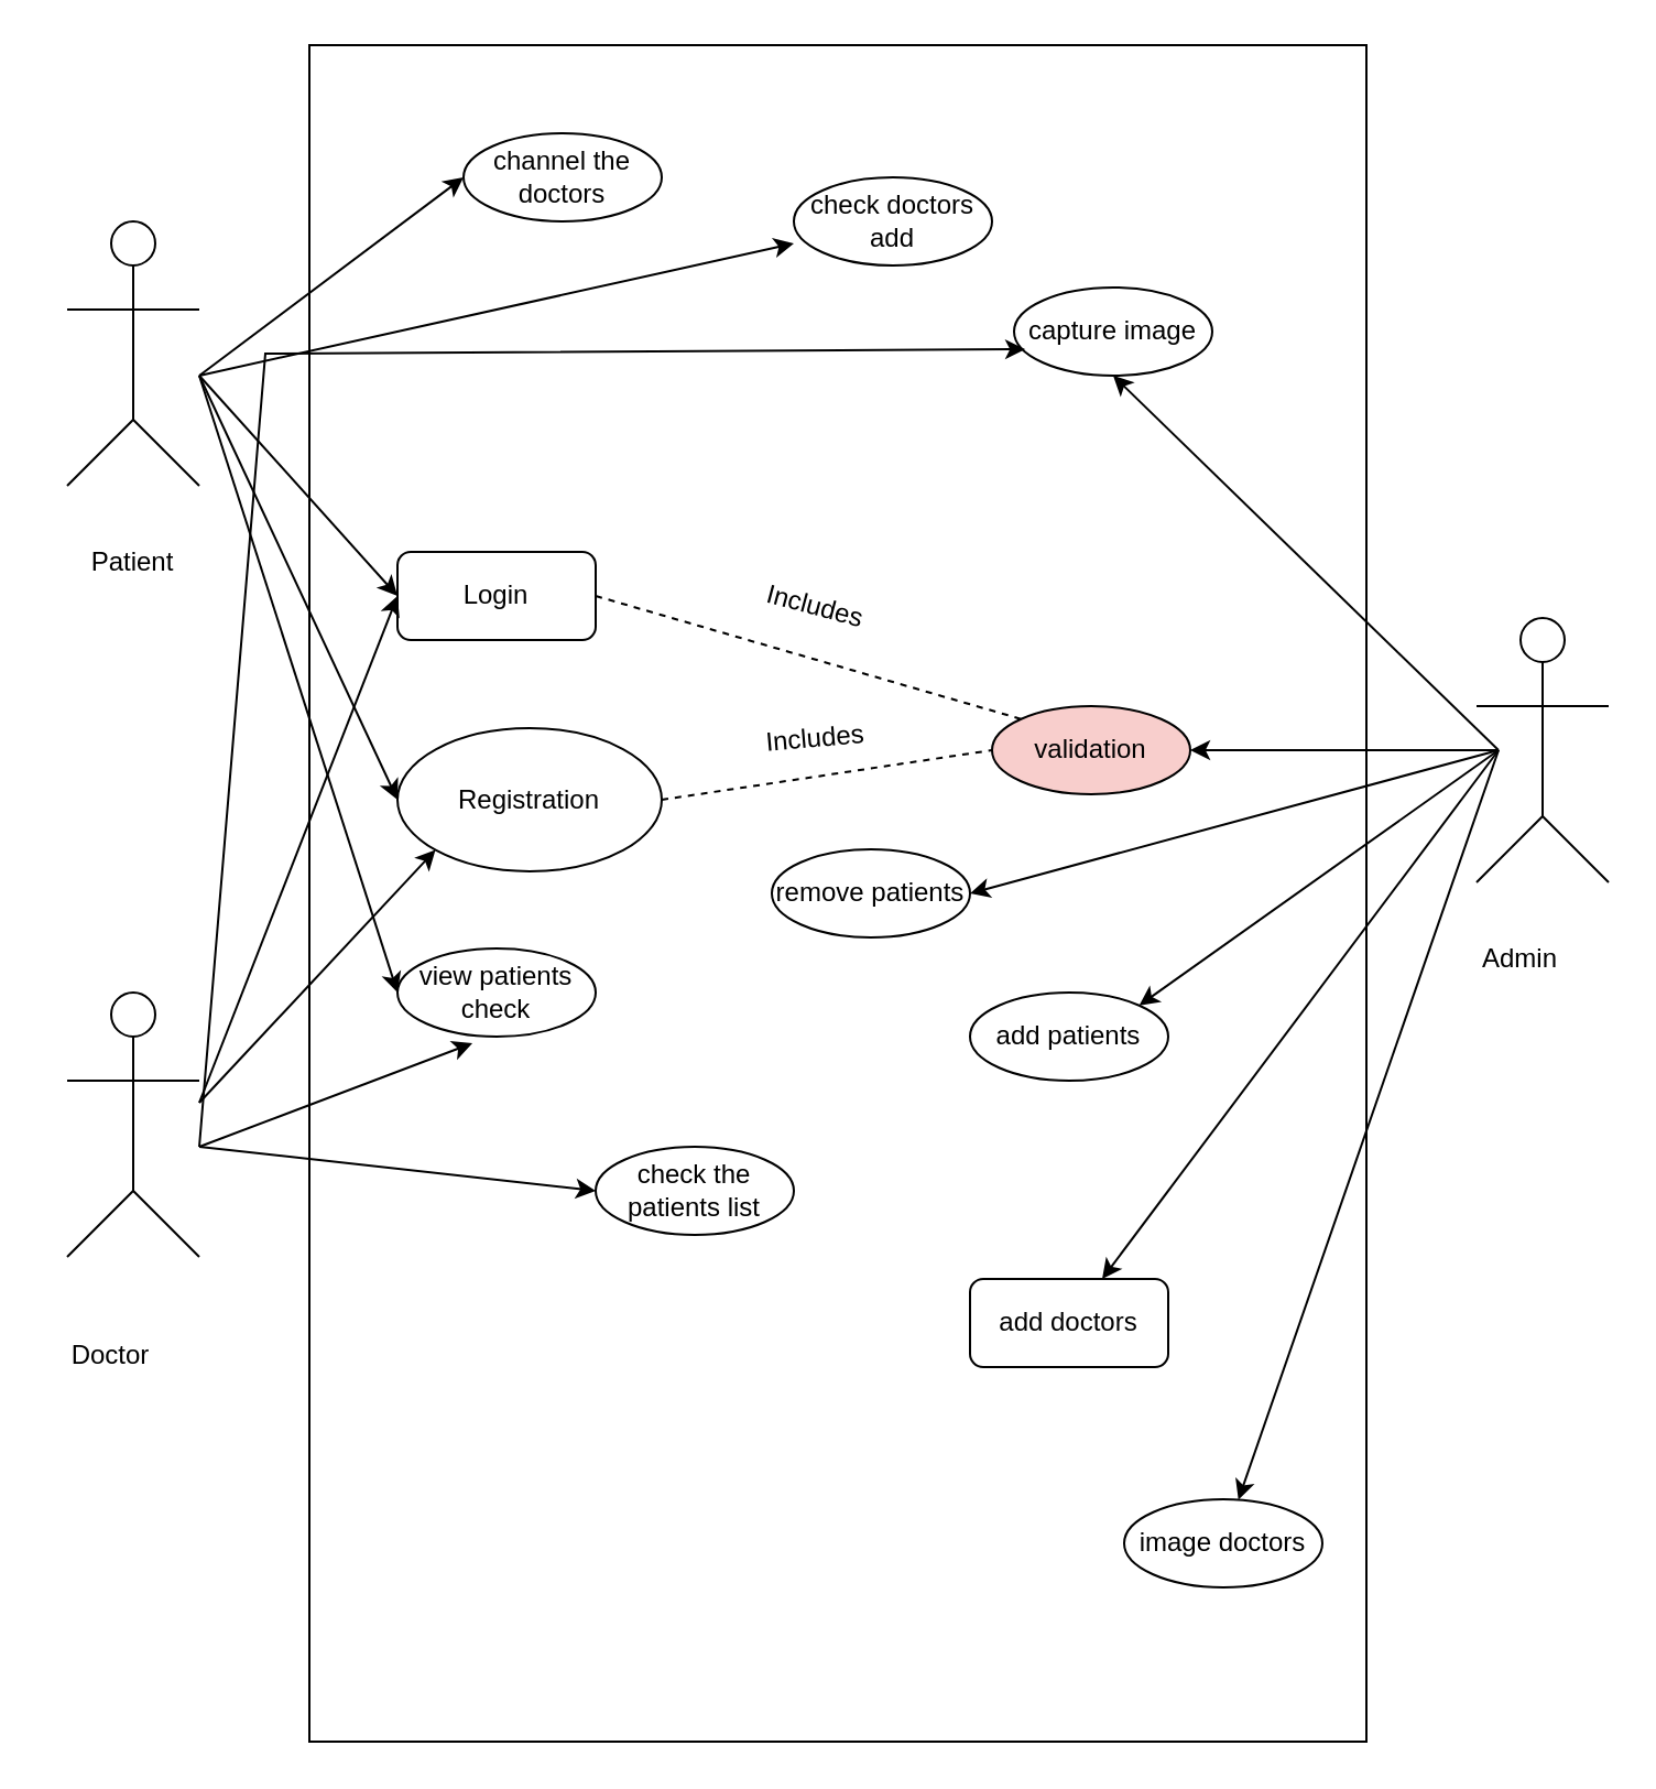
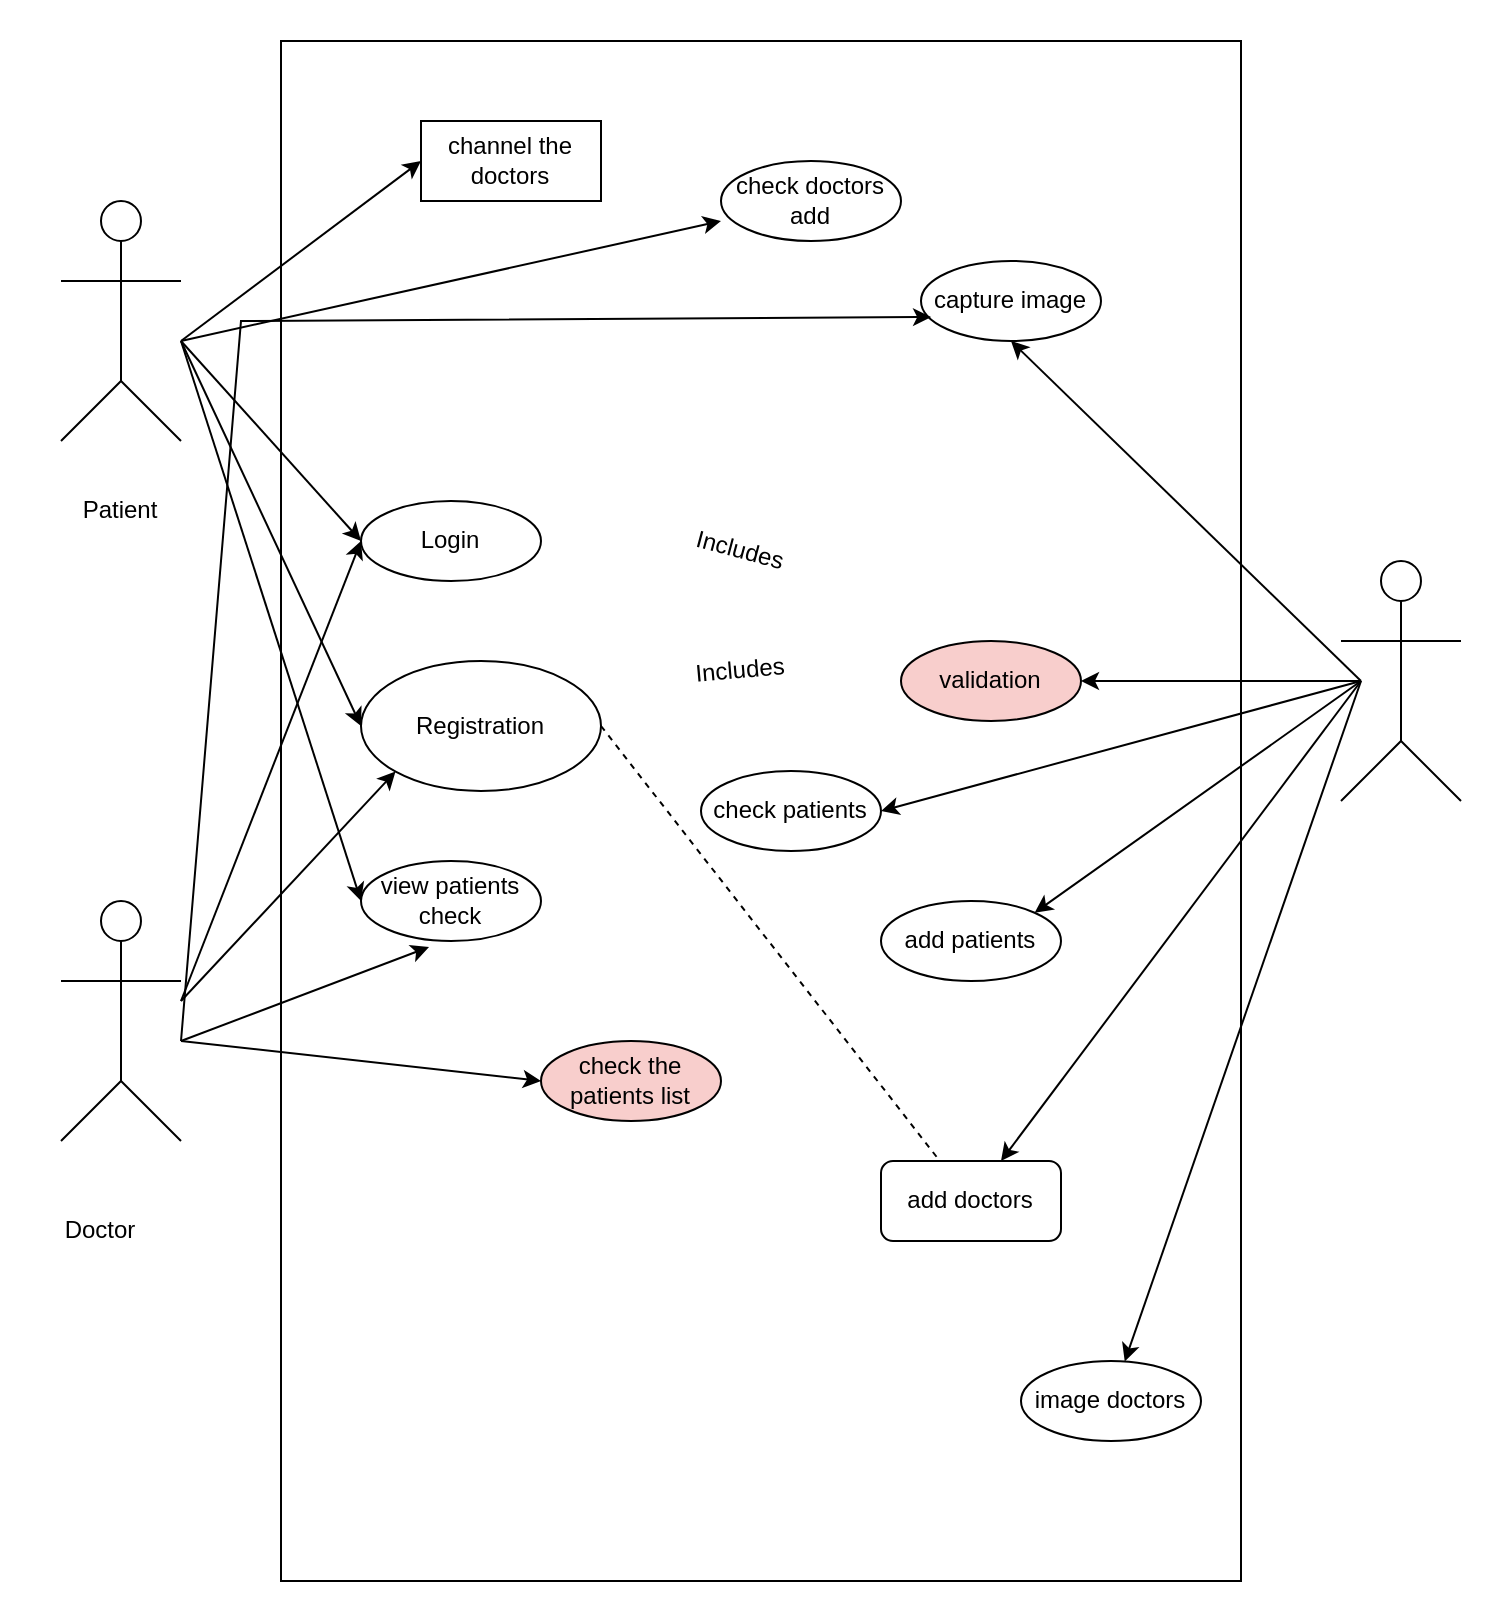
- <mxCell id="36" value="channel the doctors" style="ellipse;whiteSpace=wrap;html=1;" vertex="1" parent="1"><mxGeometry x="210" y="60" width="90" height="40" as="geometry" /></mxCell>
+ <mxCell id="36" value="channel the doctors" style="whiteSpace=wrap;html=1;rounded=0;" vertex="1" parent="1"><mxGeometry x="210" y="60" width="90" height="40" as="geometry" /></mxCell>
- <mxCell id="19" value="Login" style="whiteSpace=wrap;html=1;rounded=1;" vertex="1" parent="1"><mxGeometry x="180" y="250" width="90" height="40" as="geometry" /></mxCell>
+ <mxCell id="19" value="Login" style="ellipse;whiteSpace=wrap;html=1;" vertex="1" parent="1"><mxGeometry x="180" y="250" width="90" height="40" as="geometry" /></mxCell>
- <mxCell id="25" value="" style="endArrow=none;dashed=1;html=1;rounded=0;exitX=1;exitY=0.5;exitDx=0;exitDy=0;entryX=0;entryY=0;entryDx=0;entryDy=0;" edge="1" parent="1" source="19" target="20"><mxGeometry width="50" height="50" relative="1" as="geometry"><mxPoint x="330" y="440" as="sourcePoint" /><mxPoint x="380" y="390" as="targetPoint" /></mxGeometry></mxCell>
- <mxCell id="23" value="" style="endArrow=none;dashed=1;html=1;rounded=0;exitX=1;exitY=0.5;exitDx=0;exitDy=0;entryX=0;entryY=0.5;entryDx=0;entryDy=0;" edge="1" parent="1" source="18" target="20"><mxGeometry width="50" height="50" relative="1" as="geometry"><mxPoint x="330" y="440" as="sourcePoint" /><mxPoint x="380" y="390" as="targetPoint" /></mxGeometry></mxCell>
+ <mxCell id="23" value="" style="endArrow=none;dashed=1;html=1;rounded=0;exitX=1;exitY=0.5;exitDx=0;exitDy=0;" edge="1" parent="1" source="18" target="41"><mxGeometry width="50" height="50" relative="1" as="geometry"><mxPoint x="330" y="440" as="sourcePoint" /><mxPoint x="380" y="390" as="targetPoint" /></mxGeometry></mxCell>
- <mxCell id="42" value="remove patients" style="ellipse;whiteSpace=wrap;html=1;" vertex="1" parent="1"><mxGeometry x="350" y="385" width="90" height="40" as="geometry" /></mxCell>
+ <mxCell id="42" value="check patients" style="ellipse;whiteSpace=wrap;html=1;" vertex="1" parent="1"><mxGeometry x="350" y="385" width="90" height="40" as="geometry" /></mxCell>
- <mxCell id="17" value="Admin" style="text;html=1;strokeColor=none;fillColor=none;align=center;verticalAlign=middle;whiteSpace=wrap;rounded=0;" vertex="1" parent="1"><mxGeometry x="660" y="420" width="60" height="30" as="geometry" /></mxCell>
- <mxCell id="38" value="check the patients list" style="ellipse;whiteSpace=wrap;html=1;" vertex="1" parent="1"><mxGeometry x="270" y="520" width="90" height="40" as="geometry" /></mxCell>
+ <mxCell id="38" value="check the patients list" style="ellipse;whiteSpace=wrap;html=1;fillColor=#f8cecc;" vertex="1" parent="1"><mxGeometry x="270" y="520" width="90" height="40" as="geometry" /></mxCell>
